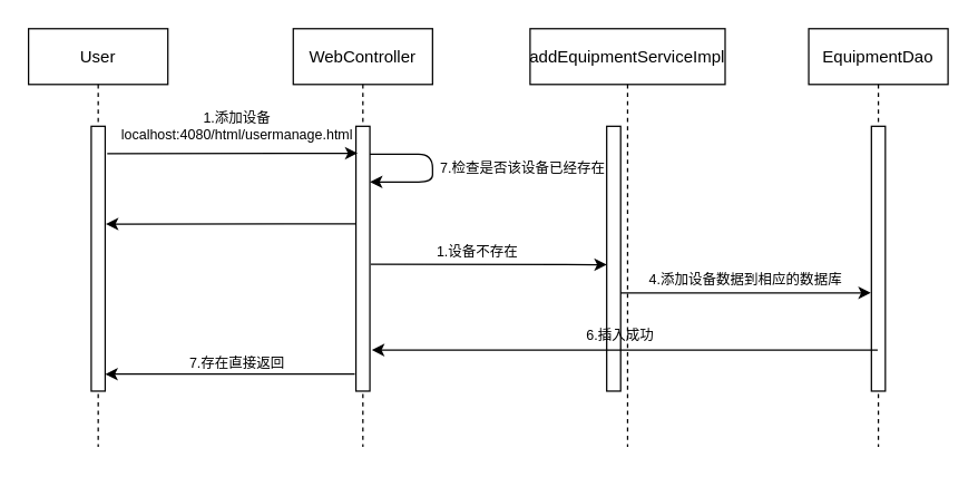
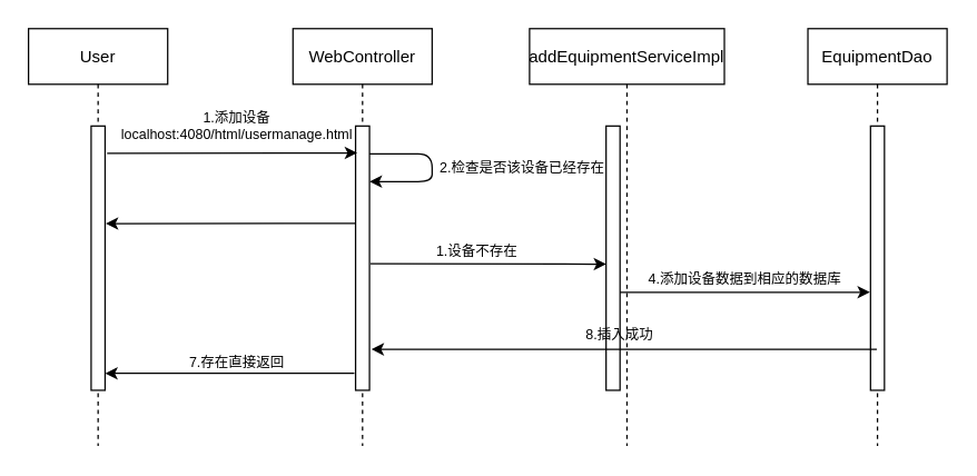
- <mxCell id="21" value="&lt;font style=&quot;font-size: 10px&quot;&gt;7.检查是否该设备已经存在&lt;br&gt;&lt;/font&gt;" style="text;html=1;strokeColor=none;fillColor=none;align=center;verticalAlign=middle;whiteSpace=wrap;rounded=0;" vertex="1" parent="1"><mxGeometry x="310" y="110" width="130" height="20" as="geometry" /></mxCell>
+ <mxCell id="21" value="&lt;font style=&quot;font-size: 10px&quot;&gt;2.检查是否该设备已经存在&lt;br&gt;&lt;/font&gt;" style="text;html=1;strokeColor=none;fillColor=none;align=center;verticalAlign=middle;whiteSpace=wrap;rounded=0;" vertex="1" parent="1"><mxGeometry x="310" y="110" width="130" height="20" as="geometry" /></mxCell>
- <mxCell id="9" value="&lt;font style=&quot;font-size: 10px&quot;&gt;6.插入成功&lt;/font&gt;" style="text;html=1;strokeColor=none;fillColor=none;align=center;verticalAlign=middle;whiteSpace=wrap;rounded=0;" vertex="1" parent="7"><mxGeometry x="30" y="210" width="70" height="20" as="geometry" /></mxCell>
+ <mxCell id="9" value="&lt;font style=&quot;font-size: 10px&quot;&gt;8.插入成功&lt;/font&gt;" style="text;html=1;strokeColor=none;fillColor=none;align=center;verticalAlign=middle;whiteSpace=wrap;rounded=0;" vertex="1" parent="7"><mxGeometry x="30" y="210" width="70" height="20" as="geometry" /></mxCell>
